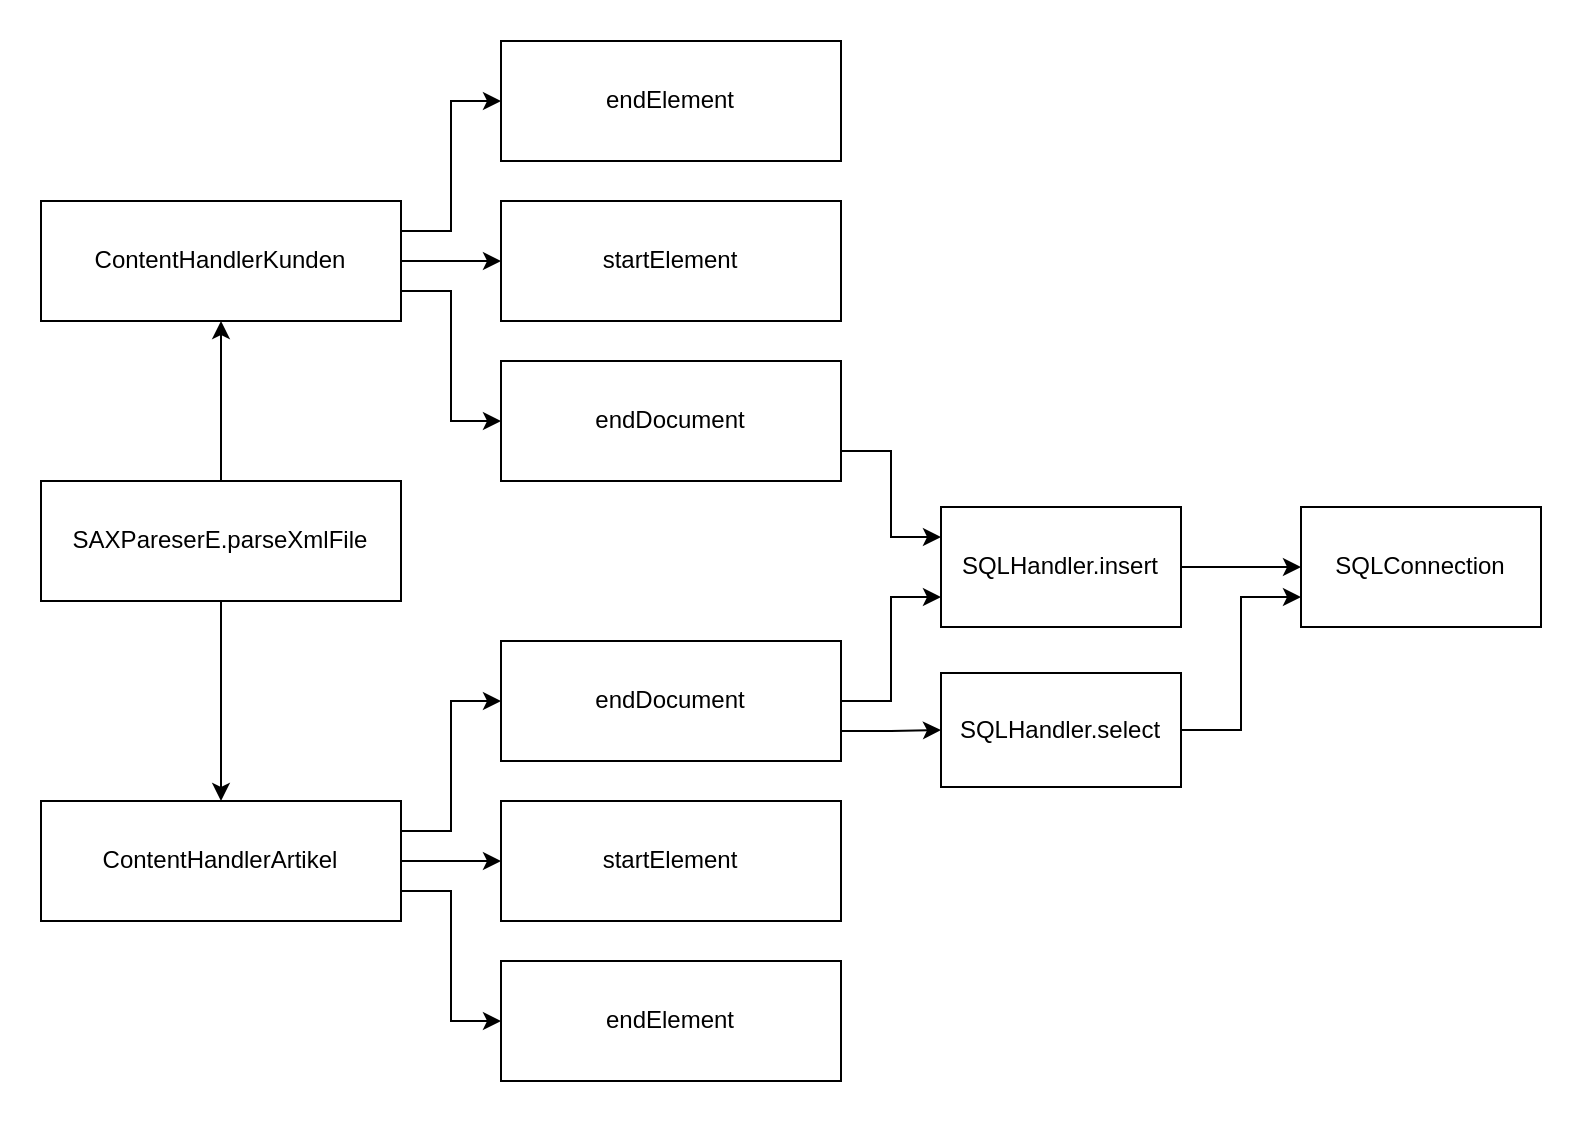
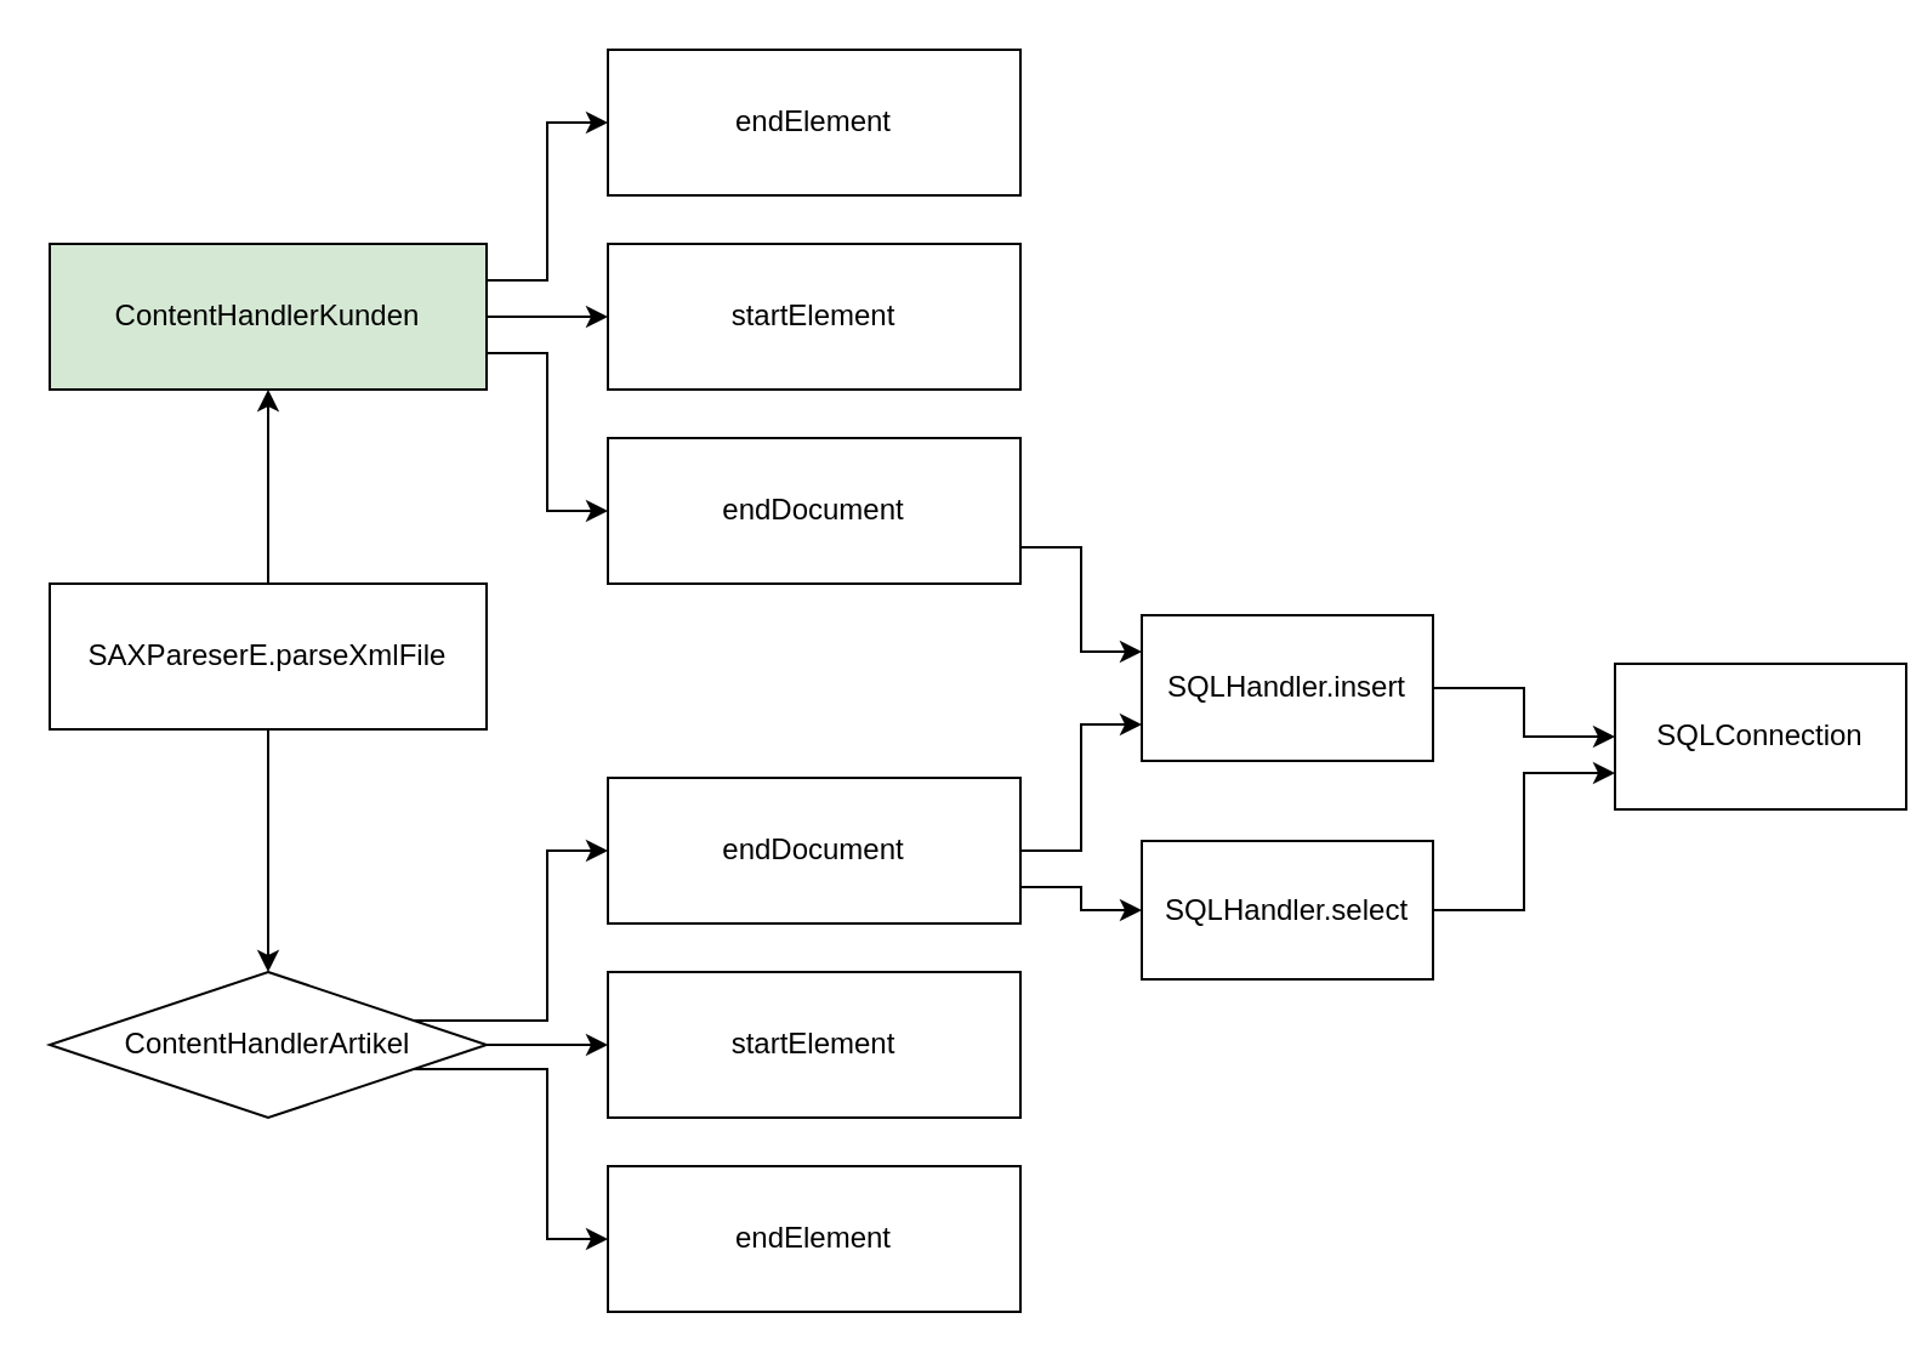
- <mxCell id="8" value="ContentHandlerKunden" style="rounded=0;whiteSpace=wrap;html=1;" vertex="1" parent="1"><mxGeometry x="20" y="100" width="180" height="60" as="geometry" /></mxCell>
+ <mxCell id="8" value="ContentHandlerKunden" style="rounded=0;whiteSpace=wrap;html=1;fillColor=#d5e8d4;" vertex="1" parent="1"><mxGeometry x="20" y="100" width="180" height="60" as="geometry" /></mxCell>
- <mxCell id="24" value="SQLConnection" style="rounded=0;whiteSpace=wrap;html=1;" vertex="1" parent="1"><mxGeometry x="650" y="253" width="120" height="60" as="geometry" /></mxCell>
+ <mxCell id="24" value="SQLConnection" style="rounded=0;whiteSpace=wrap;html=1;" vertex="1" parent="1"><mxGeometry x="665" y="273" width="120" height="60" as="geometry" /></mxCell>
- <mxCell id="26" value="SQLHandler.select" style="rounded=0;whiteSpace=wrap;html=1;" vertex="1" parent="1"><mxGeometry x="470" y="336" width="120" height="57" as="geometry" /></mxCell>
+ <mxCell id="26" value="SQLHandler.select" style="rounded=0;whiteSpace=wrap;html=1;" vertex="1" parent="1"><mxGeometry x="470" y="346" width="120" height="57" as="geometry" /></mxCell>
- <mxCell id="12" value="ContentHandlerArtikel" style="rounded=0;whiteSpace=wrap;html=1;" vertex="1" parent="1"><mxGeometry x="20" y="400" width="180" height="60" as="geometry" /></mxCell>
+ <mxCell id="12" value="ContentHandlerArtikel" style="rhombus;whiteSpace=wrap;html=1;" vertex="1" parent="1"><mxGeometry x="20" y="400" width="180" height="60" as="geometry" /></mxCell>
